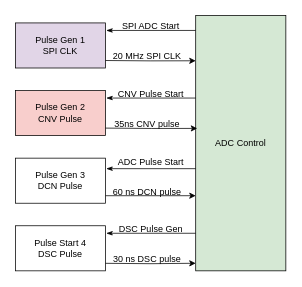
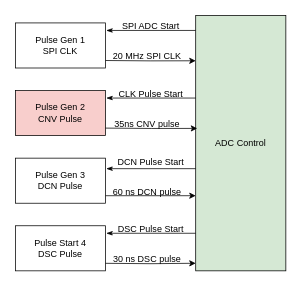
- <mxCell id="14" value="Pulse Gen 1&lt;div&gt;SPI CLK&lt;/div&gt;" style="rounded=0;whiteSpace=wrap;html=1;fillColor=#e1d5e7;" vertex="1" parent="1"><mxGeometry x="20" y="30" width="120" height="60" as="geometry" /></mxCell>
+ <mxCell id="14" value="Pulse Gen 1&lt;div&gt;SPI CLK&lt;/div&gt;" style="rounded=0;whiteSpace=wrap;html=1;" vertex="1" parent="1"><mxGeometry x="20" y="30" width="120" height="60" as="geometry" /></mxCell>
- <mxCell id="20" value="CNV Pulse Start" style="text;html=1;align=center;verticalAlign=middle;resizable=0;points=[];autosize=1;strokeColor=none;fillColor=none;" vertex="1" parent="1"><mxGeometry x="145" y="110" width="110" height="30" as="geometry" /></mxCell>
+ <mxCell id="20" value="CLK Pulse Start" style="text;html=1;align=center;verticalAlign=middle;resizable=0;points=[];autosize=1;strokeColor=none;fillColor=none;" vertex="1" parent="1"><mxGeometry x="145" y="110" width="110" height="30" as="geometry" /></mxCell>
- <mxCell id="21" value="ADC Pulse Start" style="text;html=1;align=center;verticalAlign=middle;resizable=0;points=[];autosize=1;strokeColor=none;fillColor=none;" vertex="1" parent="1"><mxGeometry x="145" y="200" width="110" height="30" as="geometry" /></mxCell>
+ <mxCell id="21" value="DCN Pulse Start" style="text;html=1;align=center;verticalAlign=middle;resizable=0;points=[];autosize=1;strokeColor=none;fillColor=none;" vertex="1" parent="1"><mxGeometry x="145" y="200" width="110" height="30" as="geometry" /></mxCell>
- <mxCell id="22" value="DSC Pulse Gen" style="text;html=1;align=center;verticalAlign=middle;resizable=0;points=[];autosize=1;strokeColor=none;fillColor=none;" vertex="1" parent="1"><mxGeometry x="145" y="290" width="110" height="30" as="geometry" /></mxCell>
+ <mxCell id="22" value="DSC Pulse Start" style="text;html=1;align=center;verticalAlign=middle;resizable=0;points=[];autosize=1;strokeColor=none;fillColor=none;" vertex="1" parent="1"><mxGeometry x="145" y="290" width="110" height="30" as="geometry" /></mxCell>
